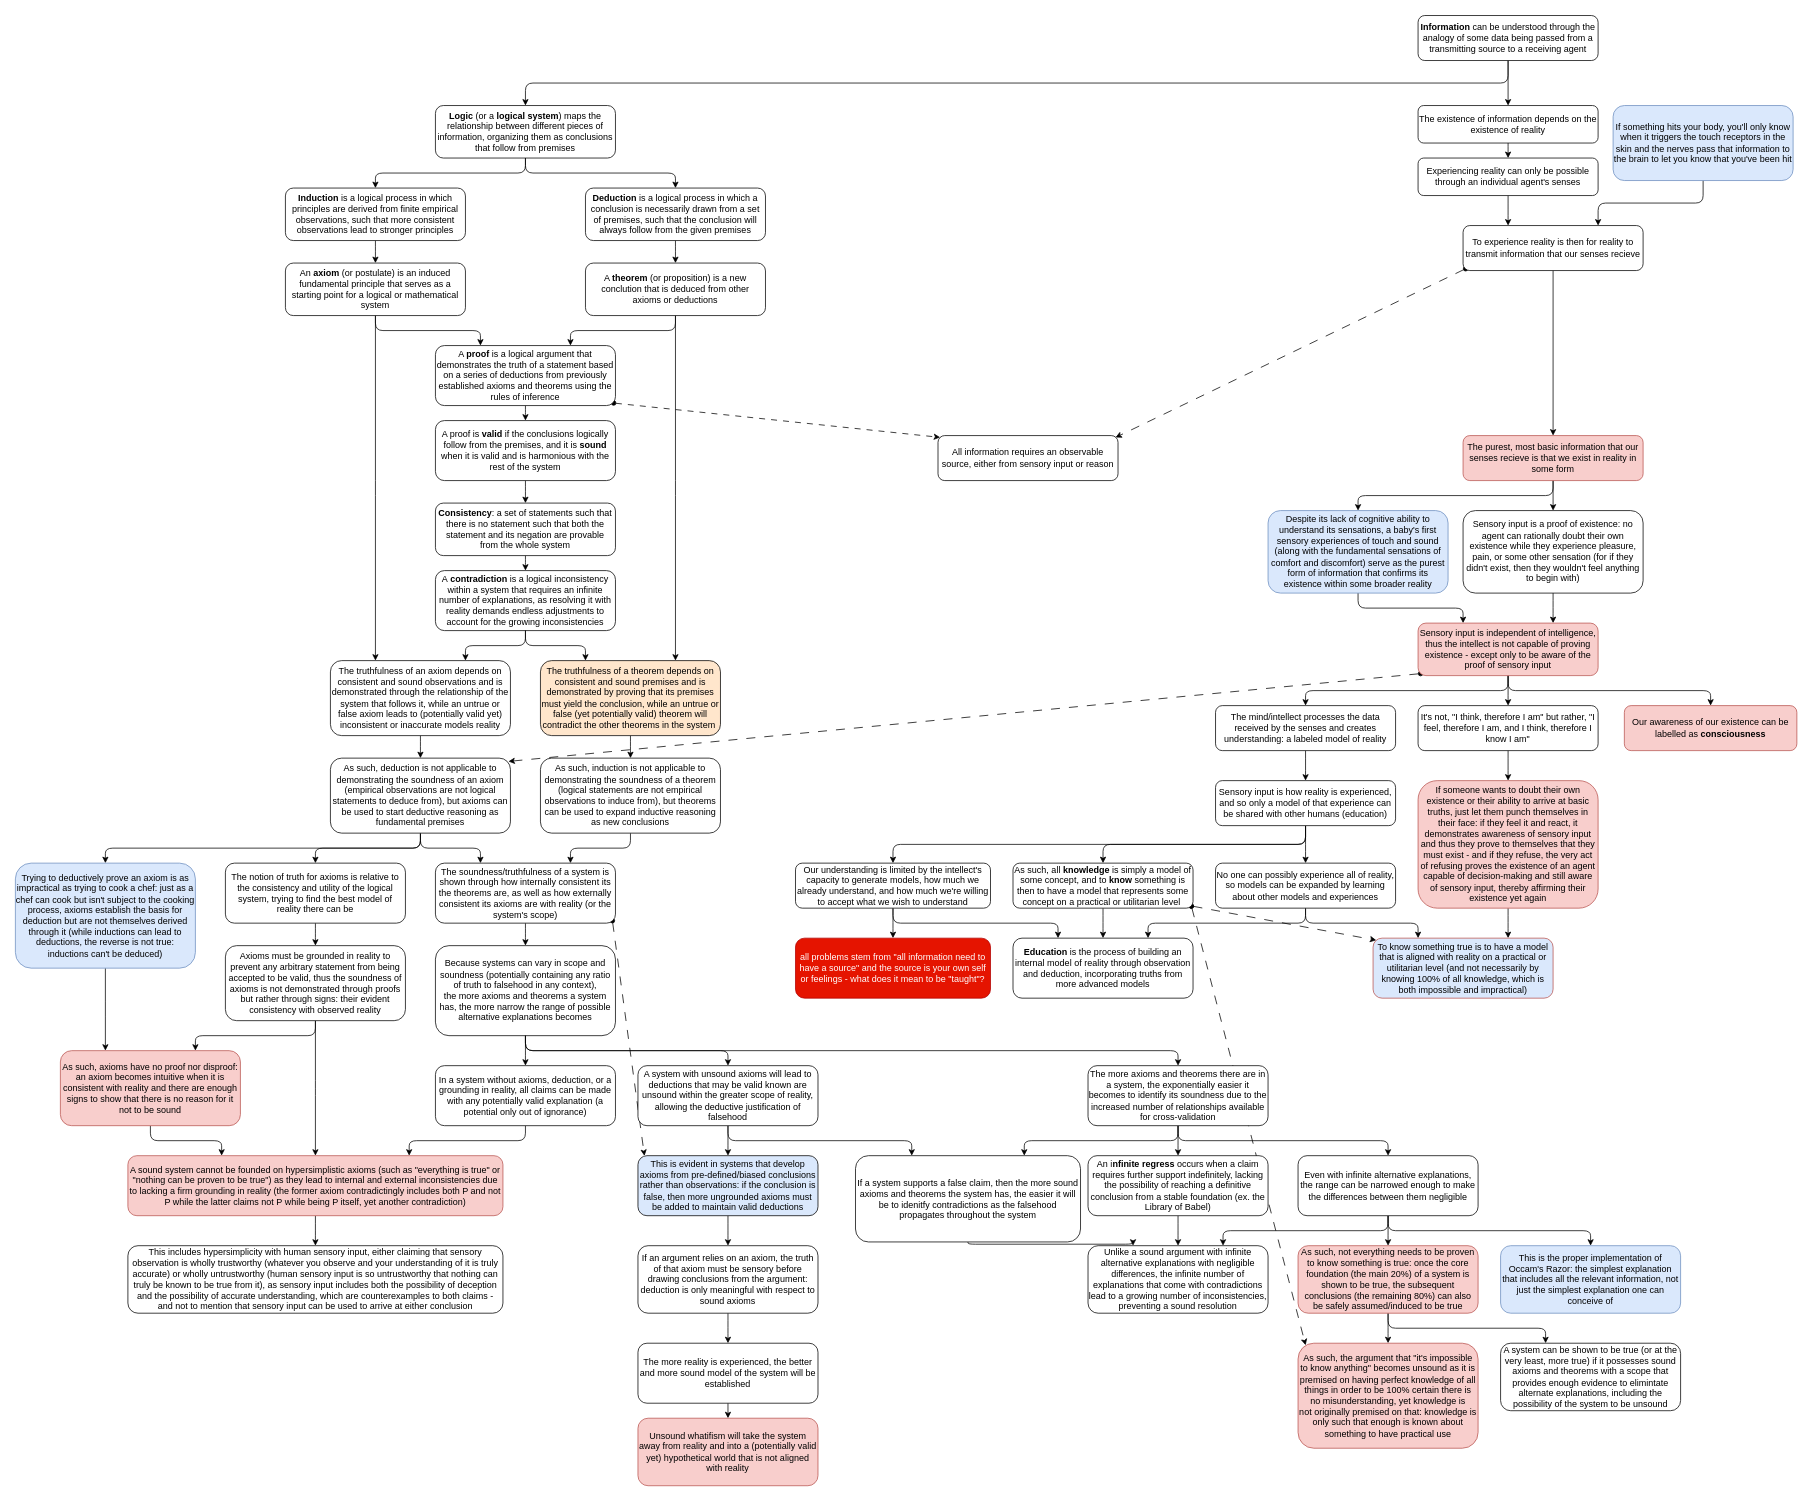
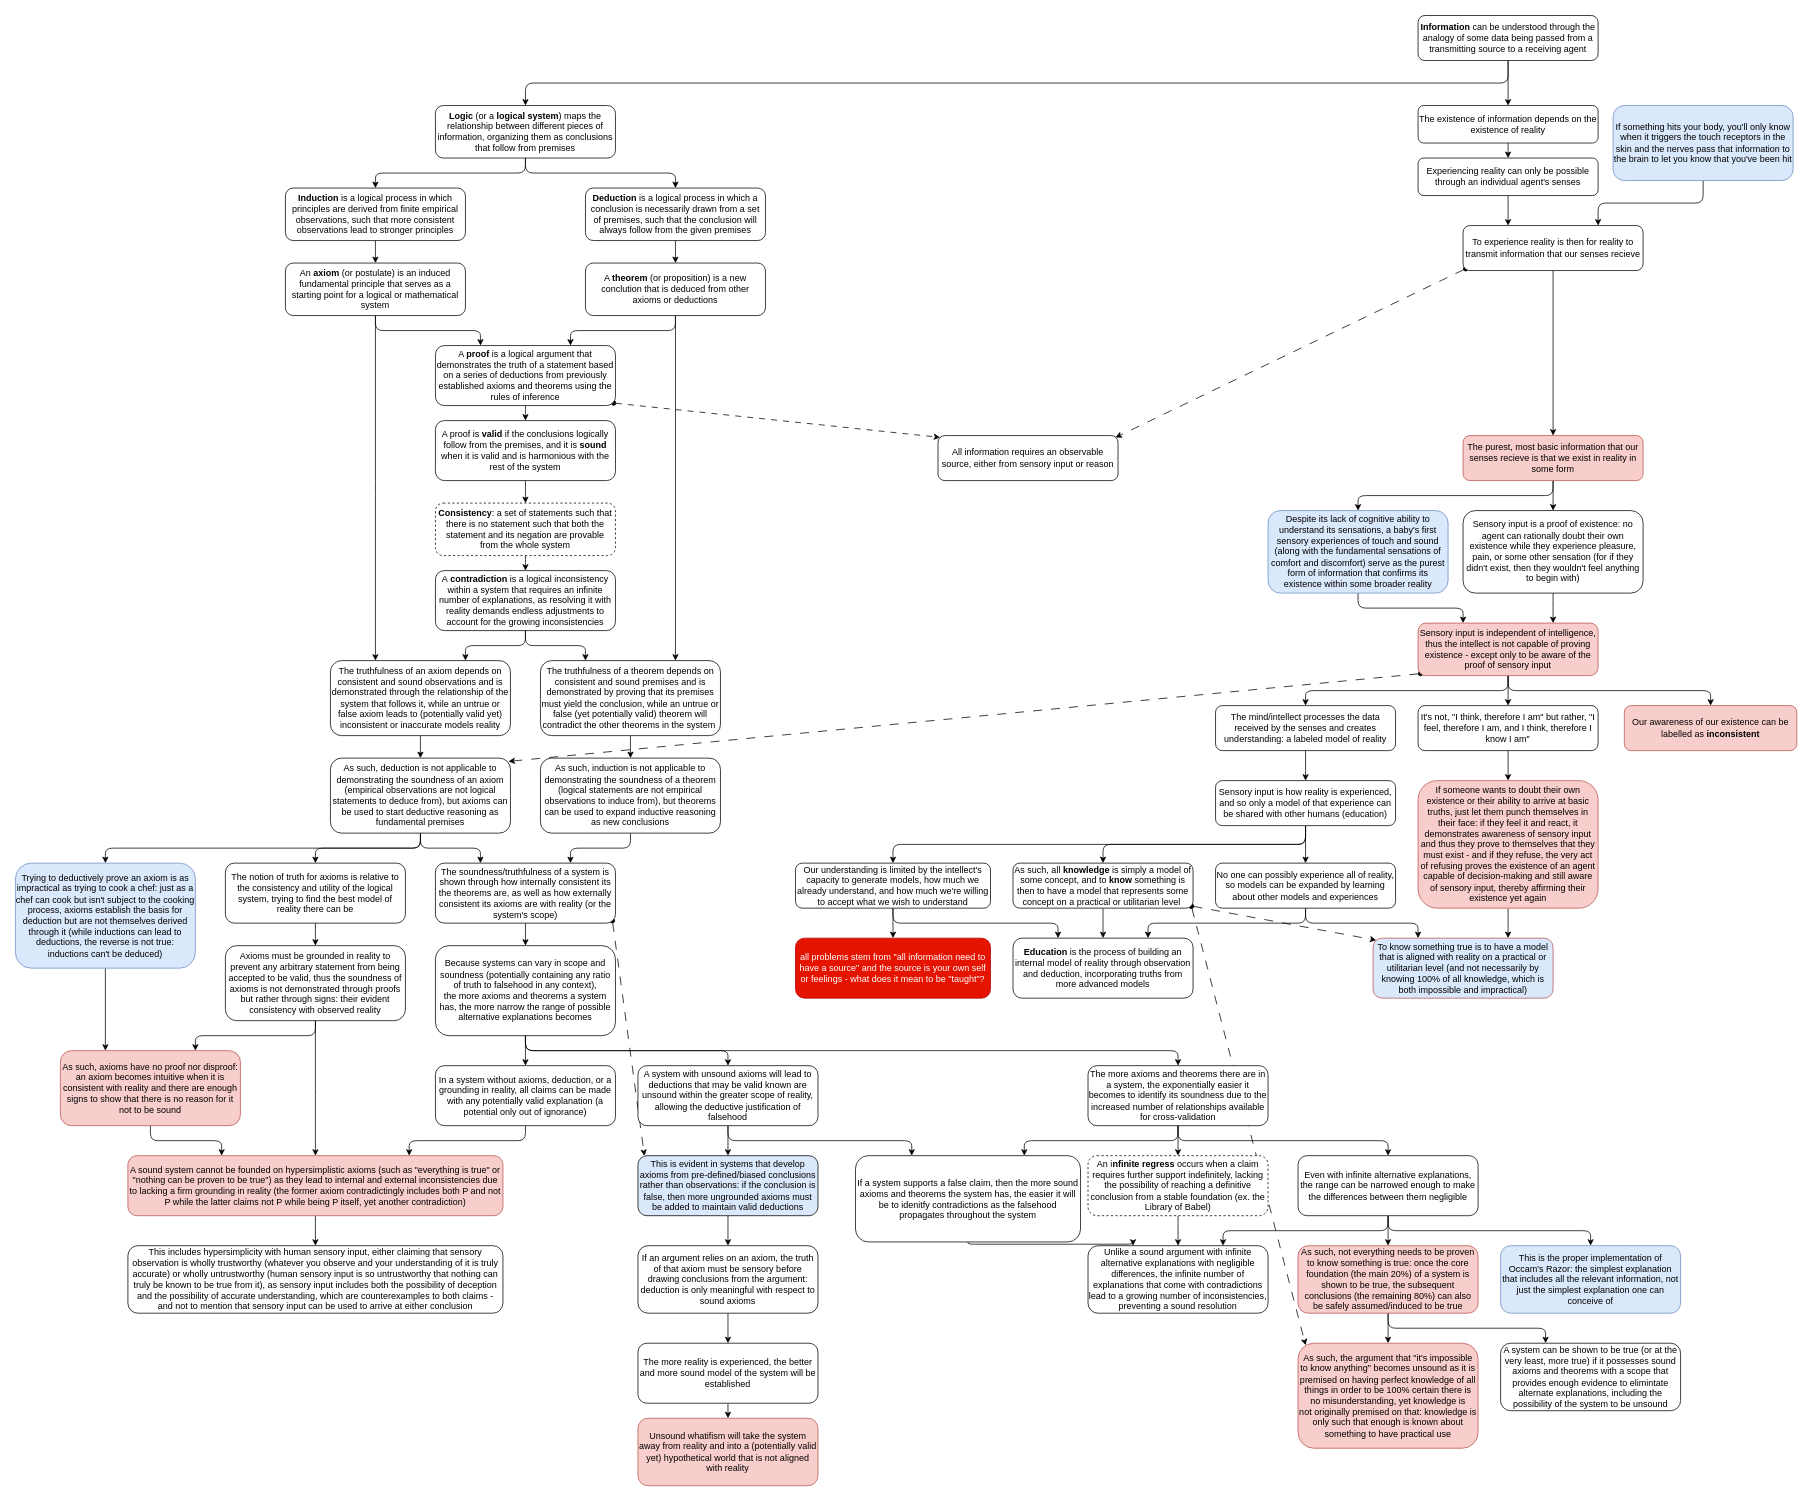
- <mxCell id="55" value="&lt;b&gt;Consistency&lt;/b&gt;: a set of statements such that there is no statement such that both the statement and its negation are provable from the whole system" style="rounded=1;whiteSpace=wrap;html=1;labelBackgroundColor=none;" parent="1" vertex="1"><mxGeometry x="580" y="670" width="240" height="70" as="geometry" /></mxCell>
+ <mxCell id="55" value="&lt;b&gt;Consistency&lt;/b&gt;: a set of statements such that there is no statement such that both the statement and its negation are provable from the whole system" style="rounded=1;whiteSpace=wrap;html=1;labelBackgroundColor=none;dashed=1;" parent="1" vertex="1"><mxGeometry x="580" y="670" width="240" height="70" as="geometry" /></mxCell>
- <mxCell id="61" value="The truthfulness of a theorem depends on consistent and sound premises and is demonstrated by&amp;nbsp;proving that its premises must yield the conclusion, while an untrue or false&amp;nbsp;(yet potentially valid)&amp;nbsp;theorem will contradict the other theorems in the system&amp;nbsp;" style="rounded=1;whiteSpace=wrap;html=1;labelBackgroundColor=none;fillColor=#ffe6cc;" parent="1" vertex="1"><mxGeometry x="720" y="880" width="240" height="100" as="geometry" /></mxCell>
+ <mxCell id="61" value="The truthfulness of a theorem depends on consistent and sound premises and is demonstrated by&amp;nbsp;proving that its premises must yield the conclusion, while an untrue or false&amp;nbsp;(yet potentially valid)&amp;nbsp;theorem will contradict the other theorems in the system&amp;nbsp;" style="rounded=1;whiteSpace=wrap;html=1;labelBackgroundColor=none;" parent="1" vertex="1"><mxGeometry x="720" y="880" width="240" height="100" as="geometry" /></mxCell>
- <mxCell id="53" value="Our awareness of our existence can be labelled as&amp;nbsp;&lt;b&gt;consciousness&lt;/b&gt;" style="rounded=1;whiteSpace=wrap;html=1;labelBackgroundColor=none;fillColor=#f8cecc;strokeColor=#b85450;" parent="1" vertex="1"><mxGeometry x="2165" y="940" width="230" height="60" as="geometry" /></mxCell>
+ <mxCell id="53" value="Our awareness of our existence can be labelled as&amp;nbsp;&lt;b&gt;inconsistent&lt;/b&gt;" style="rounded=1;whiteSpace=wrap;html=1;labelBackgroundColor=none;fillColor=#f8cecc;strokeColor=#b85450;" parent="1" vertex="1"><mxGeometry x="2165" y="940" width="230" height="60" as="geometry" /></mxCell>
- <mxCell id="133" value="An i&lt;b&gt;nfinite regress&lt;/b&gt; occurs when a claim requires further support indefinitely, lacking the possibility of reaching a definitive conclusion from a stable foundation (ex. the Library of Babel)" style="rounded=1;whiteSpace=wrap;html=1;labelBackgroundColor=none;" parent="1" vertex="1"><mxGeometry x="1450" y="1540" width="240" height="80" as="geometry" /></mxCell>
+ <mxCell id="133" value="An i&lt;b&gt;nfinite regress&lt;/b&gt; occurs when a claim requires further support indefinitely, lacking the possibility of reaching a definitive conclusion from a stable foundation (ex. the Library of Babel)" style="rounded=1;whiteSpace=wrap;html=1;labelBackgroundColor=none;dashed=1;" parent="1" vertex="1"><mxGeometry x="1450" y="1540" width="240" height="80" as="geometry" /></mxCell>
